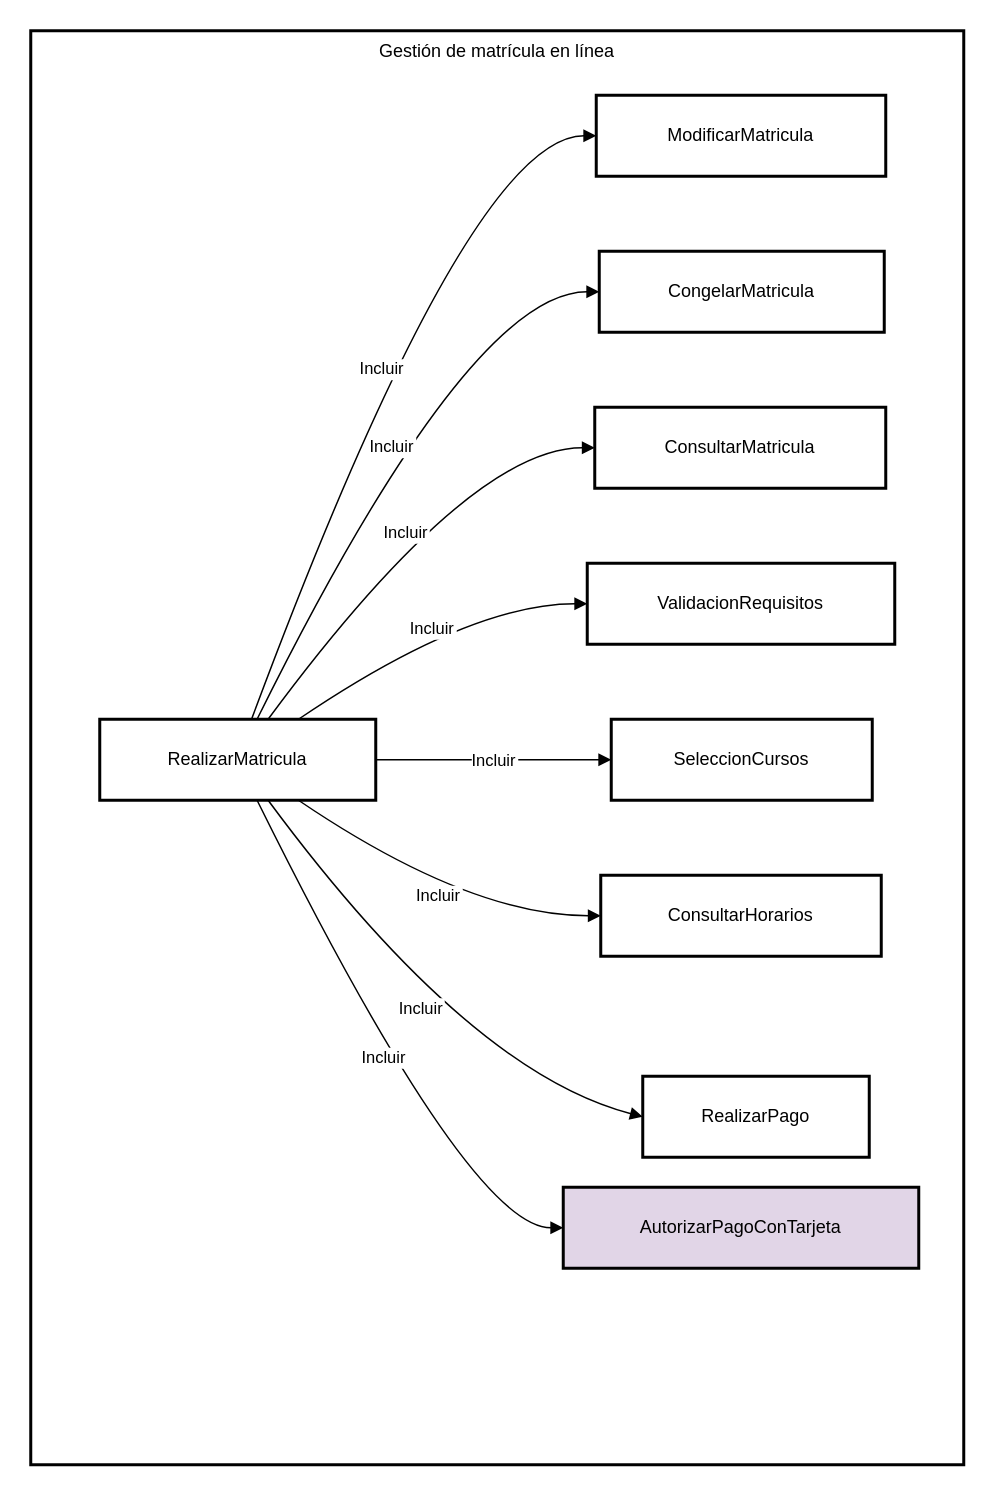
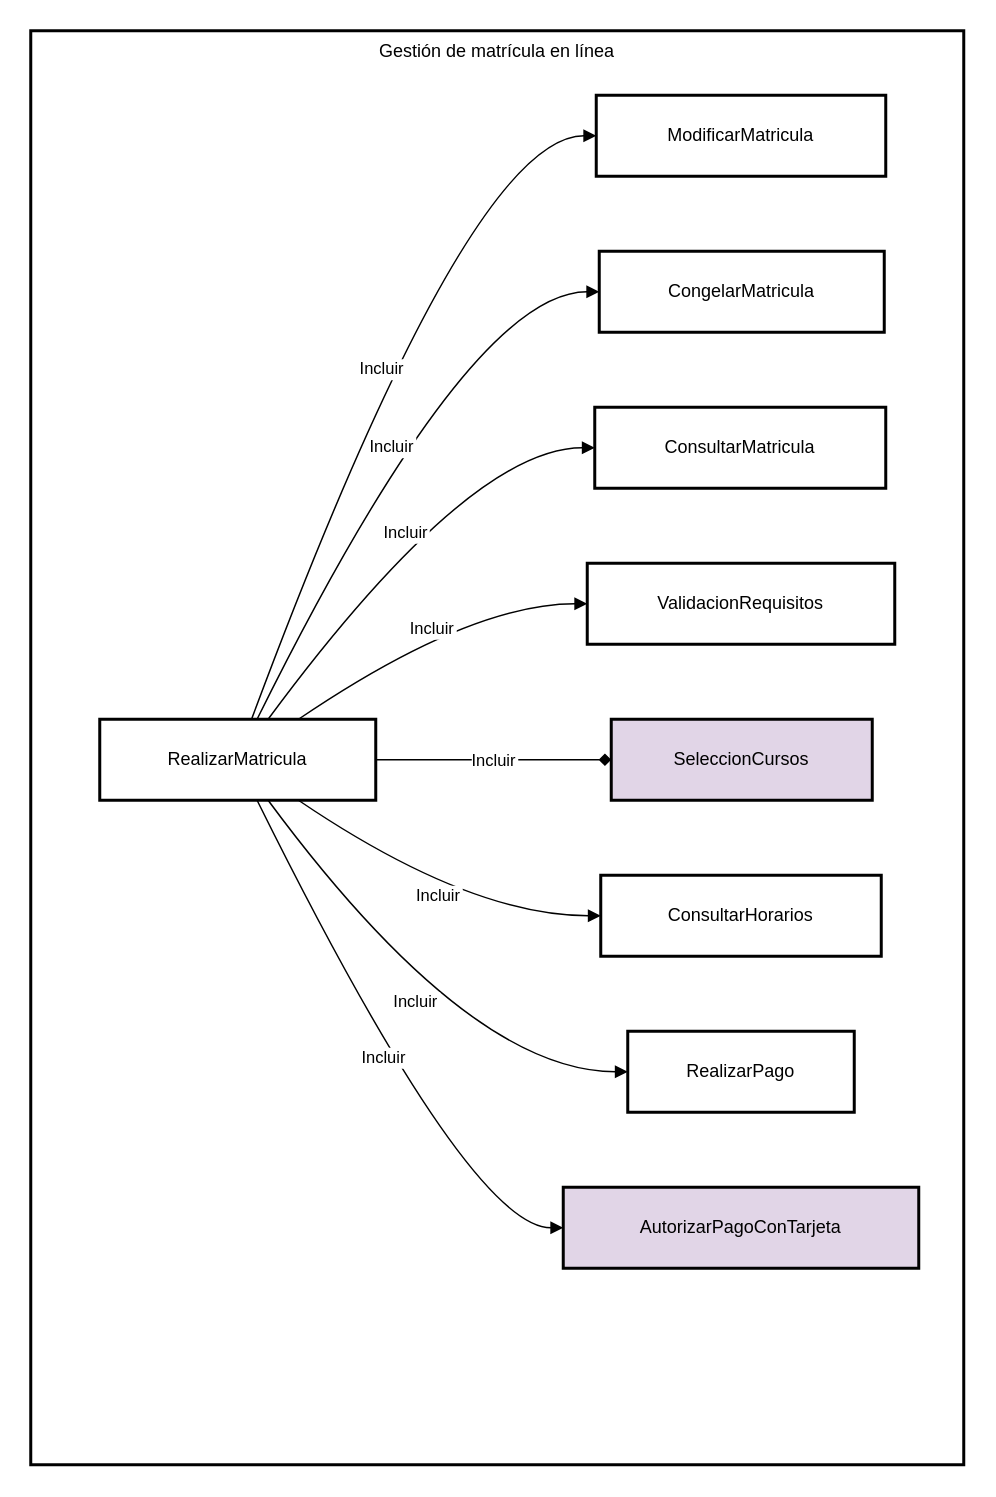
- <mxCell id="16" value="Incluir" style="curved=1;startArrow=none;endArrow=block;exitX=1;exitY=0.5;entryX=0;entryY=0.5;" edge="1" parent="2" source="3" target="8"><mxGeometry relative="1" as="geometry"><Array as="points" /></mxGeometry></mxCell>
+ <mxCell id="16" value="Incluir" style="curved=1;startArrow=none;endArrow=diamond;exitX=1;exitY=0.5;entryX=0;entryY=0.5;" edge="1" parent="2" source="3" target="8"><mxGeometry relative="1" as="geometry"><Array as="points" /></mxGeometry></mxCell>
- <mxCell id="8" value="SeleccionCursos" style="whiteSpace=wrap;strokeWidth=2;" vertex="1" parent="2"><mxGeometry x="387" y="459" width="174" height="54" as="geometry" /></mxCell>
+ <mxCell id="8" value="SeleccionCursos" style="whiteSpace=wrap;strokeWidth=2;fillColor=#e1d5e7;" vertex="1" parent="2"><mxGeometry x="387" y="459" width="174" height="54" as="geometry" /></mxCell>
- <mxCell id="10" value="RealizarPago" style="whiteSpace=wrap;strokeWidth=2;" vertex="1" parent="2"><mxGeometry x="408" y="697" width="151" height="54" as="geometry" /></mxCell>
+ <mxCell id="10" value="RealizarPago" style="whiteSpace=wrap;strokeWidth=2;" vertex="1" parent="2"><mxGeometry x="398" y="667" width="151" height="54" as="geometry" /></mxCell>
